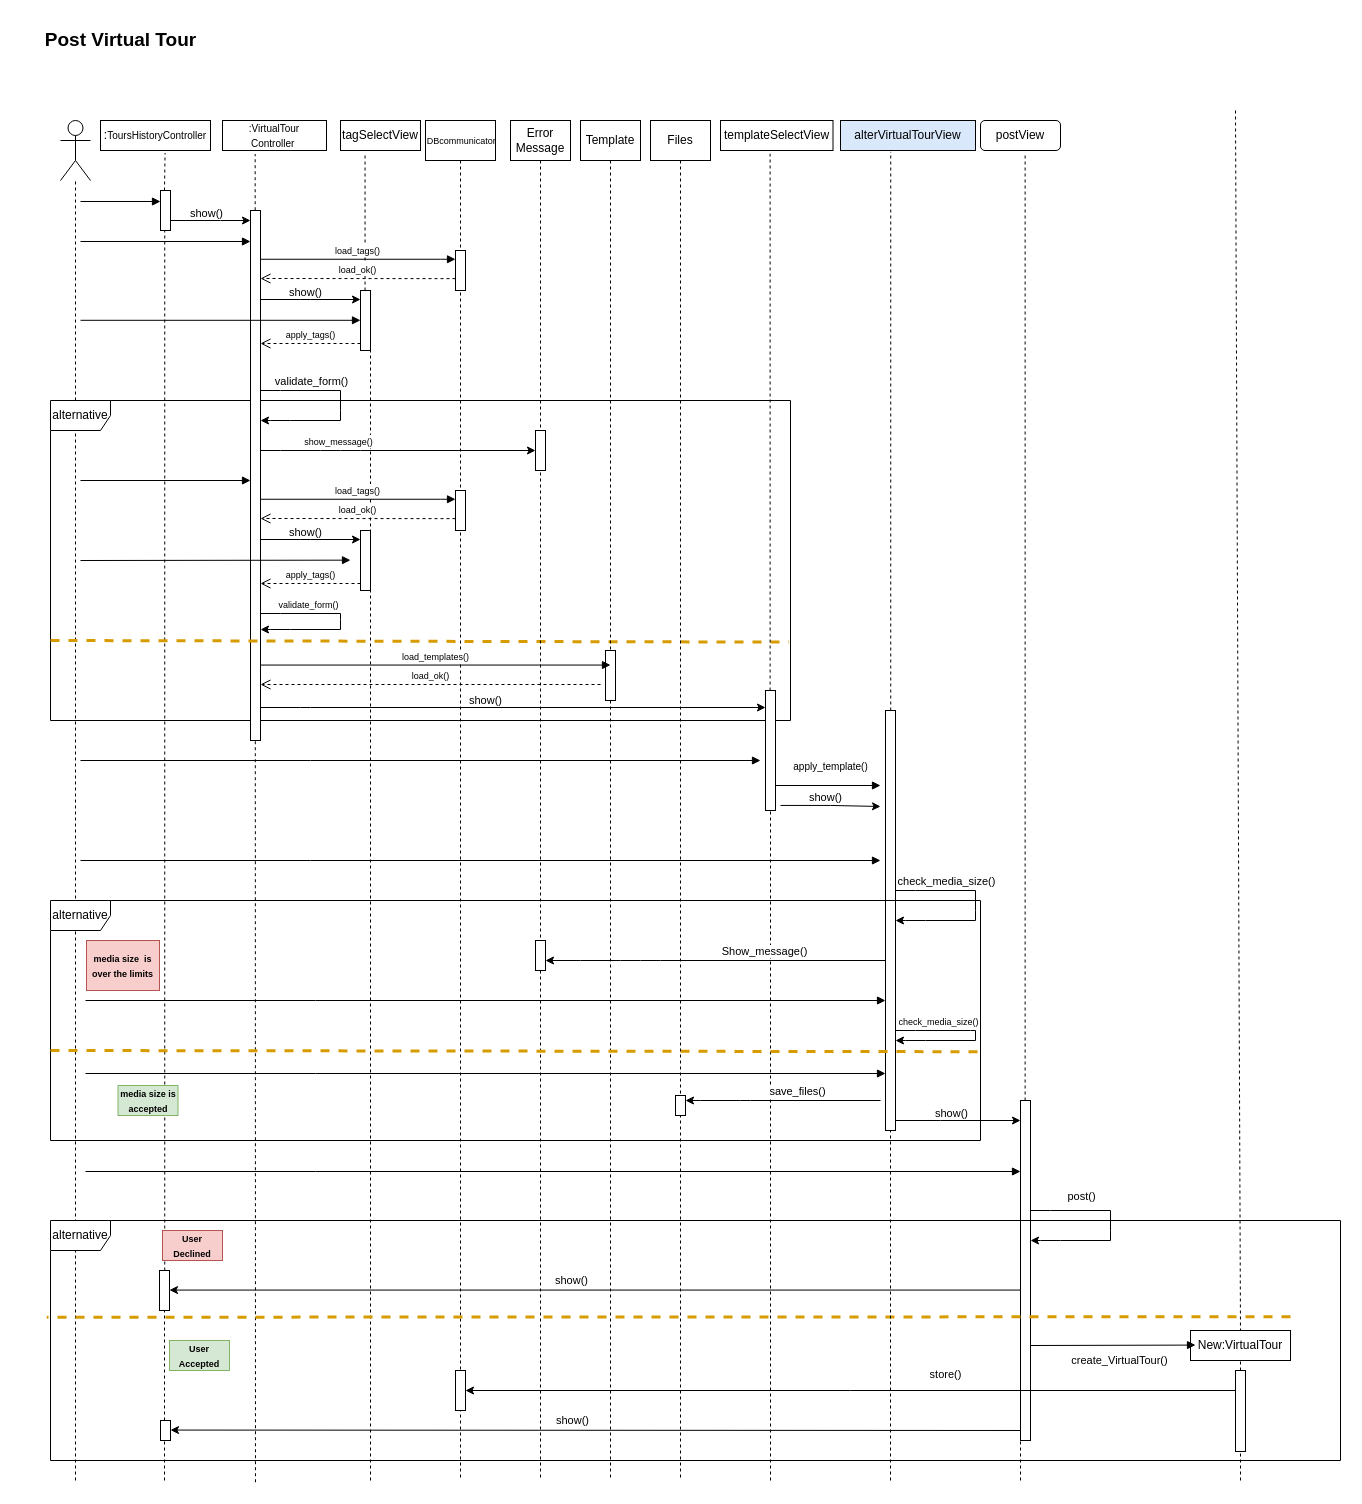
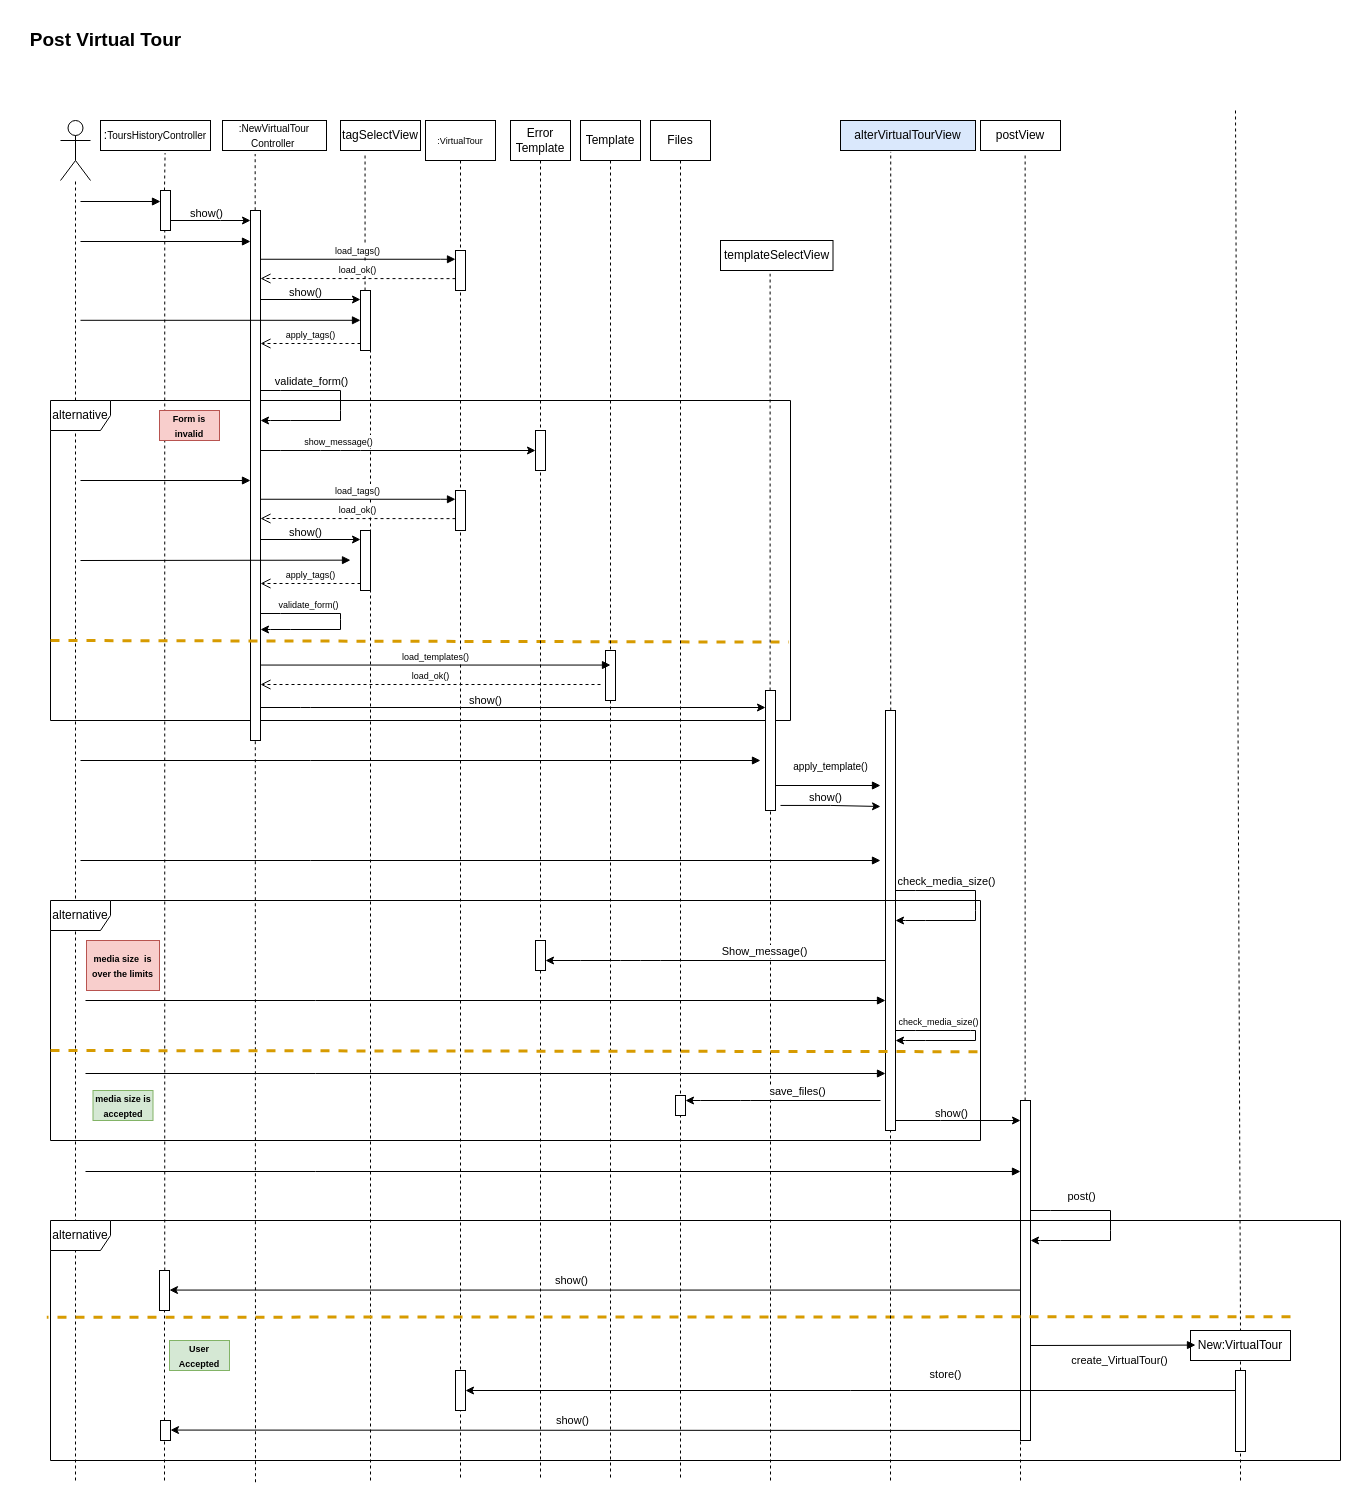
- <mxCell id="107" value="&lt;b&gt;&lt;font style=&quot;font-size: 19px;&quot;&gt;Post Virtual Tour&lt;/font&gt;&lt;/b&gt;" style="text;html=1;align=center;verticalAlign=middle;resizable=0;points=[];autosize=1;strokeColor=none;fillColor=none;" parent="1" vertex="1"><mxGeometry x="35" y="20" width="170" height="40" as="geometry" /></mxCell>
+ <mxCell id="107" value="&lt;b&gt;&lt;font style=&quot;font-size: 19px;&quot;&gt;Post Virtual Tour&lt;/font&gt;&lt;/b&gt;" style="text;html=1;align=center;verticalAlign=middle;resizable=0;points=[];autosize=1;strokeColor=none;fillColor=none;" parent="1" vertex="1"><mxGeometry width="170" height="40" as="geometry" x="20" y="20" /></mxCell>
- <mxCell id="109" value="&lt;font style=&quot;font-size: 10px;&quot;&gt;:VirtualTour&lt;br&gt;Controller&amp;nbsp;&lt;/font&gt;" style="rounded=0;whiteSpace=wrap;html=1;" parent="1" vertex="1"><mxGeometry x="222" y="120" width="104" height="30" as="geometry" /></mxCell>
+ <mxCell id="109" value="&lt;font style=&quot;font-size: 10px;&quot;&gt;:NewVirtualTour&lt;br&gt;Controller&amp;nbsp;&lt;/font&gt;" style="rounded=0;whiteSpace=wrap;html=1;" parent="1" vertex="1"><mxGeometry x="222" y="120" width="104" height="30" as="geometry" /></mxCell>
- <mxCell id="111" value="templateSelectView" style="rounded=0;whiteSpace=wrap;html=1;" parent="1" vertex="1"><mxGeometry x="720" y="120" width="112.5" height="30" as="geometry" /></mxCell>
+ <mxCell id="111" value="templateSelectView" style="rounded=0;whiteSpace=wrap;html=1;" parent="1" vertex="1"><mxGeometry x="720" y="240" width="112.5" height="30" as="geometry" /></mxCell>
- <mxCell id="113" value="postView" style="whiteSpace=wrap;html=1;rounded=1;" parent="1" vertex="1"><mxGeometry x="980" y="120" width="80" height="30" as="geometry" /></mxCell>
+ <mxCell id="113" value="postView" style="rounded=0;whiteSpace=wrap;html=1;" parent="1" vertex="1"><mxGeometry x="980" y="120" width="80" height="30" as="geometry" /></mxCell>
- <mxCell id="7" value="&lt;font style=&quot;font-size: 9px;&quot;&gt;:DBcommunicator&lt;/font&gt;" style="shape=umlLifeline;perimeter=lifelinePerimeter;whiteSpace=wrap;html=1;container=0;dropTarget=0;collapsible=0;recursiveResize=0;outlineConnect=0;portConstraint=eastwest;newEdgeStyle={&quot;edgeStyle&quot;:&quot;elbowEdgeStyle&quot;,&quot;elbow&quot;:&quot;vertical&quot;,&quot;curved&quot;:0,&quot;rounded&quot;:0};" parent="1" vertex="1"><mxGeometry x="425" y="120" width="70" height="1360" as="geometry" /></mxCell>
+ <mxCell id="7" value="&lt;font style=&quot;font-size: 9px;&quot;&gt;:VirtualTour&lt;/font&gt;" style="shape=umlLifeline;perimeter=lifelinePerimeter;whiteSpace=wrap;html=1;container=0;dropTarget=0;collapsible=0;recursiveResize=0;outlineConnect=0;portConstraint=eastwest;newEdgeStyle={&quot;edgeStyle&quot;:&quot;elbowEdgeStyle&quot;,&quot;elbow&quot;:&quot;vertical&quot;,&quot;curved&quot;:0,&quot;rounded&quot;:0};" parent="1" vertex="1"><mxGeometry x="425" y="120" width="70" height="1360" as="geometry" /></mxCell>
- <mxCell id="53" value="Error Message" style="shape=umlLifeline;perimeter=lifelinePerimeter;whiteSpace=wrap;html=1;container=0;dropTarget=0;collapsible=0;recursiveResize=0;outlineConnect=0;portConstraint=eastwest;newEdgeStyle={&quot;edgeStyle&quot;:&quot;elbowEdgeStyle&quot;,&quot;elbow&quot;:&quot;vertical&quot;,&quot;curved&quot;:0,&quot;rounded&quot;:0};" parent="1" vertex="1"><mxGeometry x="510" y="120" width="60" height="1360" as="geometry" /></mxCell>
+ <mxCell id="53" value="Error Template" style="shape=umlLifeline;perimeter=lifelinePerimeter;whiteSpace=wrap;html=1;container=0;dropTarget=0;collapsible=0;recursiveResize=0;outlineConnect=0;portConstraint=eastwest;newEdgeStyle={&quot;edgeStyle&quot;:&quot;elbowEdgeStyle&quot;,&quot;elbow&quot;:&quot;vertical&quot;,&quot;curved&quot;:0,&quot;rounded&quot;:0};" parent="1" vertex="1"><mxGeometry x="510" y="120" width="60" height="1360" as="geometry" /></mxCell>
+ <mxCell id="43" value="&lt;font style=&quot;font-size: 9px;&quot;&gt;&lt;b&gt;Form is invalid&lt;/b&gt;&lt;/font&gt;" style="text;html=1;strokeColor=#b85450;fillColor=#f8cecc;align=center;verticalAlign=middle;whiteSpace=wrap;rounded=0;" parent="1" vertex="1"><mxGeometry x="159" y="410" width="60" height="30" as="geometry" /></mxCell>
- <mxCell id="89" value="&lt;font style=&quot;font-size: 9px;&quot;&gt;&lt;b&gt;media size is accepted&lt;br&gt;&lt;/b&gt;&lt;/font&gt;" style="text;html=1;strokeColor=#82b366;fillColor=#d5e8d4;align=center;verticalAlign=middle;whiteSpace=wrap;rounded=0;" parent="1" vertex="1"><mxGeometry x="117.5" y="1085" width="60" height="30" as="geometry" /></mxCell>
+ <mxCell id="89" value="&lt;font style=&quot;font-size: 9px;&quot;&gt;&lt;b&gt;media size is accepted&lt;br&gt;&lt;/b&gt;&lt;/font&gt;" style="text;html=1;strokeColor=#82b366;fillColor=#d5e8d4;align=center;verticalAlign=middle;whiteSpace=wrap;rounded=0;" parent="1" vertex="1"><mxGeometry x="92.5" y="1090" width="60" height="30" as="geometry" /></mxCell>
- <mxCell id="63" value="&lt;font style=&quot;font-size: 9px;&quot;&gt;&lt;b&gt;User Declined&lt;br&gt;&lt;/b&gt;&lt;/font&gt;" style="text;html=1;strokeColor=#b85450;fillColor=#f8cecc;align=center;verticalAlign=middle;whiteSpace=wrap;rounded=0;" parent="1" vertex="1"><mxGeometry x="162" y="1230" width="60" height="30" as="geometry" /></mxCell>
